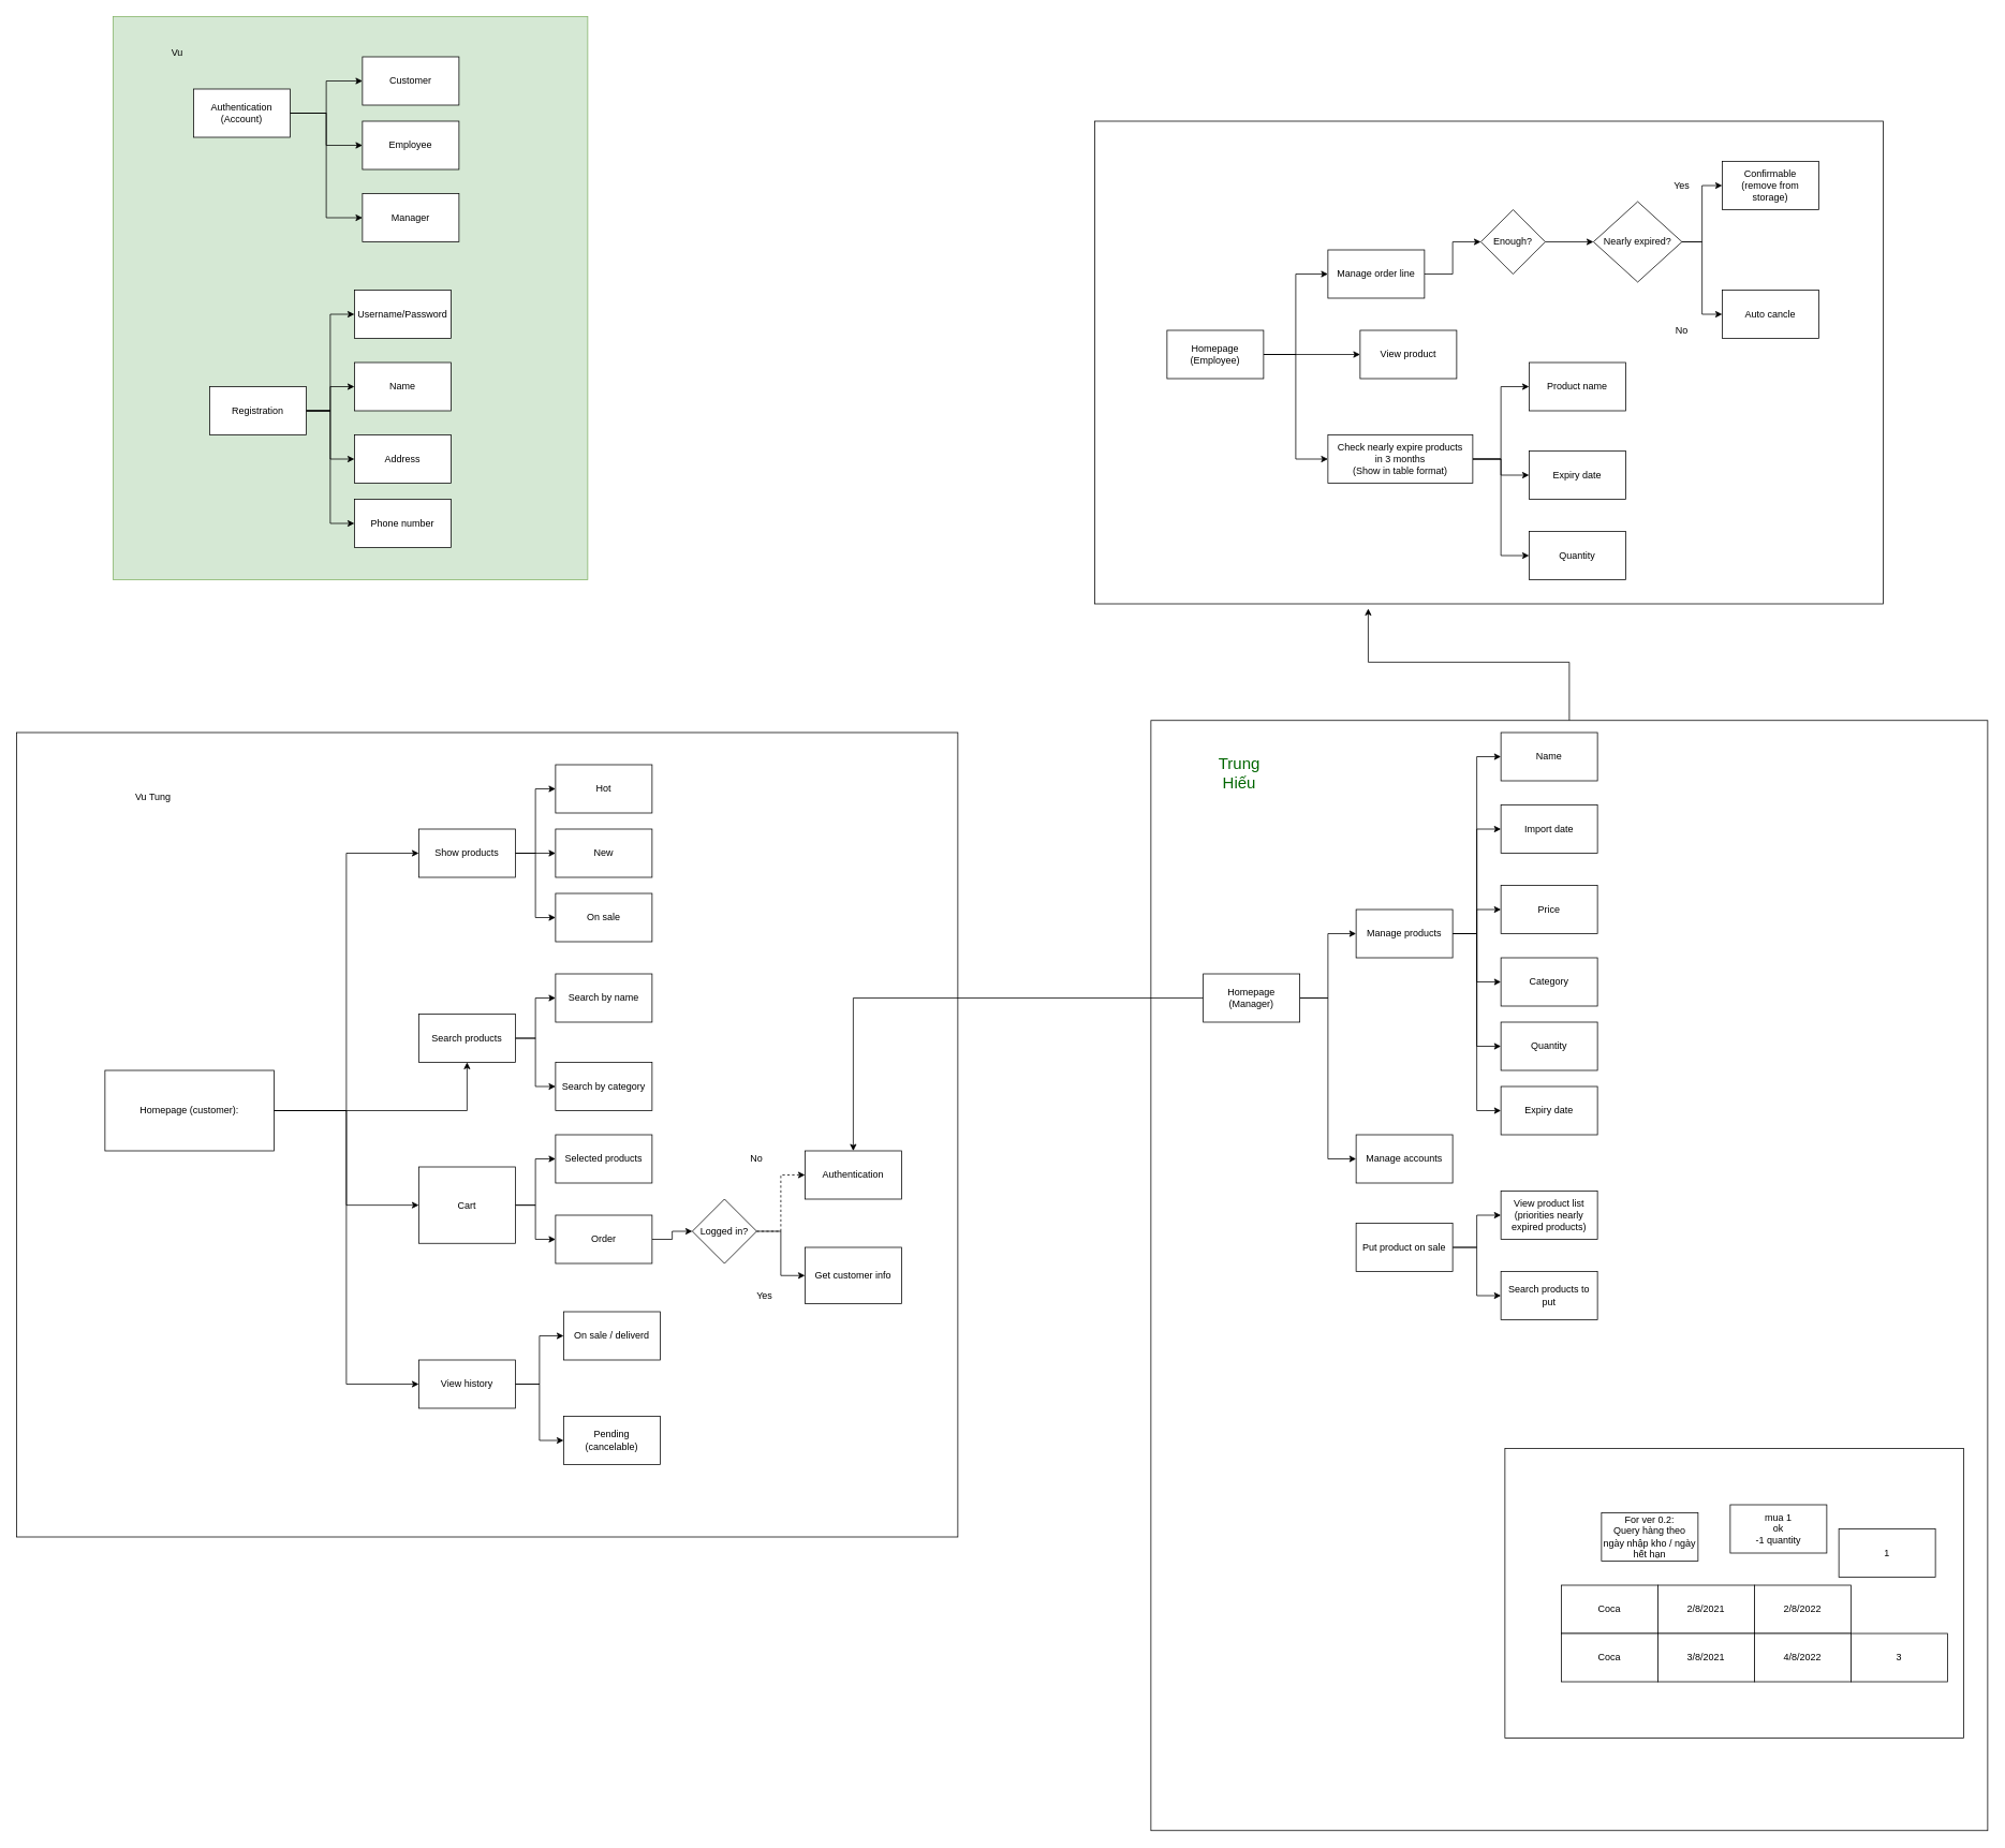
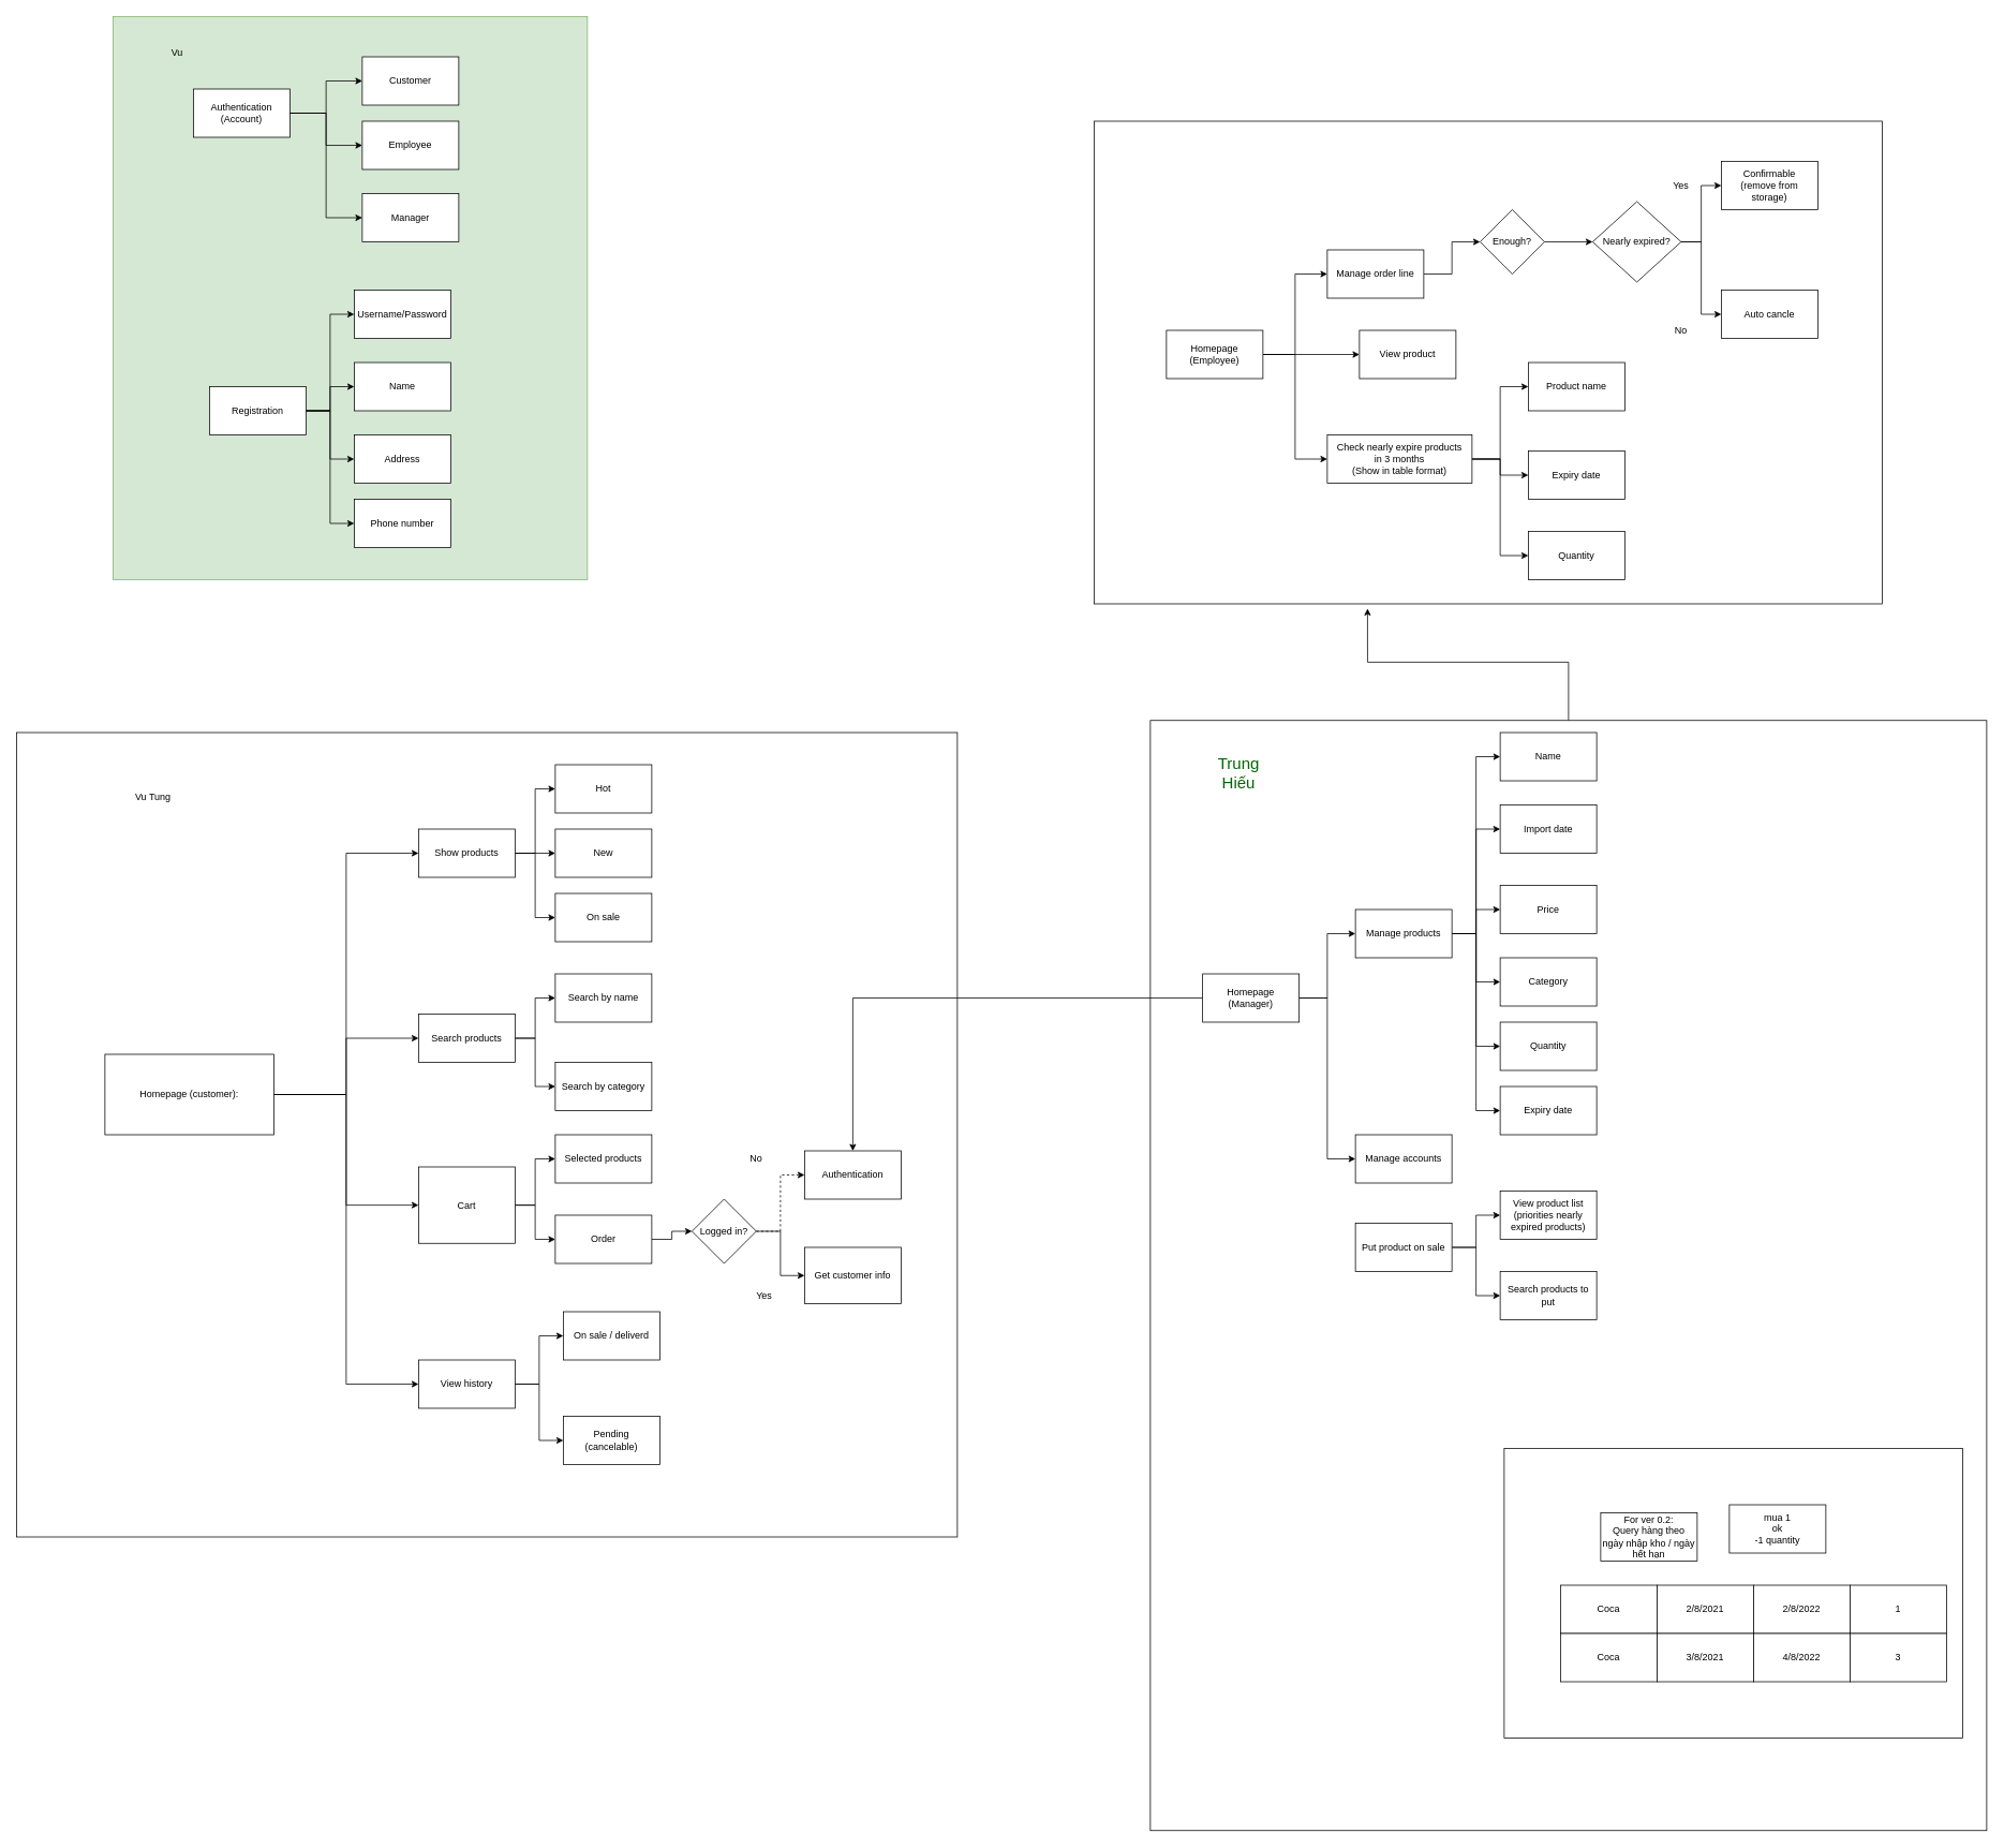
- <mxCell id="13" value="&lt;div&gt;Homepage (customer):&lt;/div&gt;" style="rounded=0;whiteSpace=wrap;html=1;" parent="1" vertex="1"><mxGeometry x="130" y="1330" width="210" height="100" as="geometry" /></mxCell>
+ <mxCell id="13" value="&lt;div&gt;Homepage (customer):&lt;/div&gt;" style="rounded=0;whiteSpace=wrap;html=1;" parent="1" vertex="1"><mxGeometry x="130" y="1310" width="210" height="100" as="geometry" /></mxCell>
- <mxCell id="105" value="1" style="rounded=0;whiteSpace=wrap;html=1;" parent="1" vertex="1"><mxGeometry x="2285" y="1900" width="120" height="60" as="geometry" /></mxCell>
+ <mxCell id="105" value="1" style="rounded=0;whiteSpace=wrap;html=1;" parent="1" vertex="1"><mxGeometry x="2300" y="1970" width="120" height="60" as="geometry" /></mxCell>
